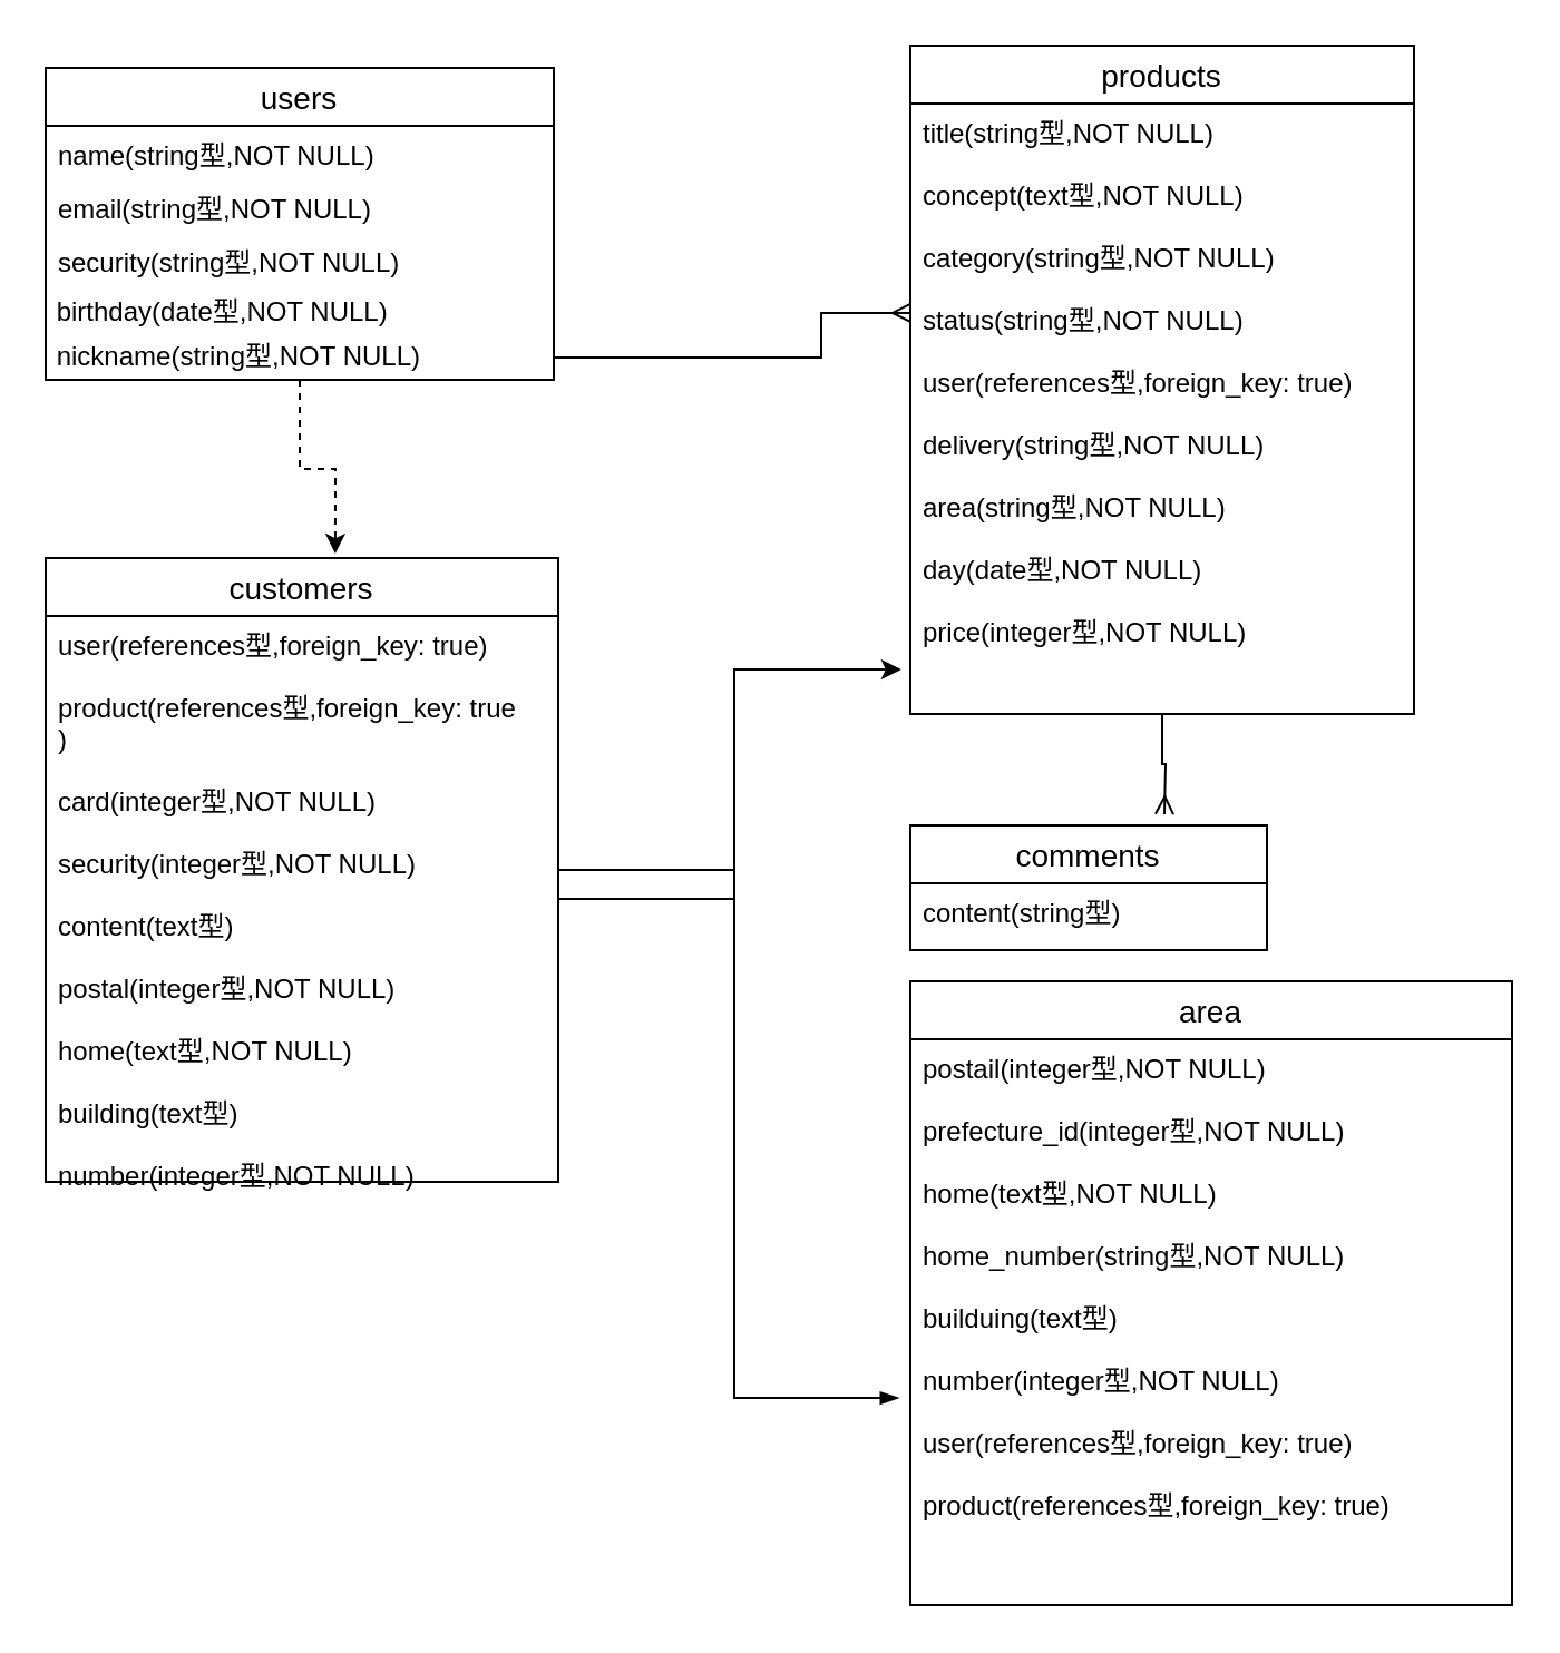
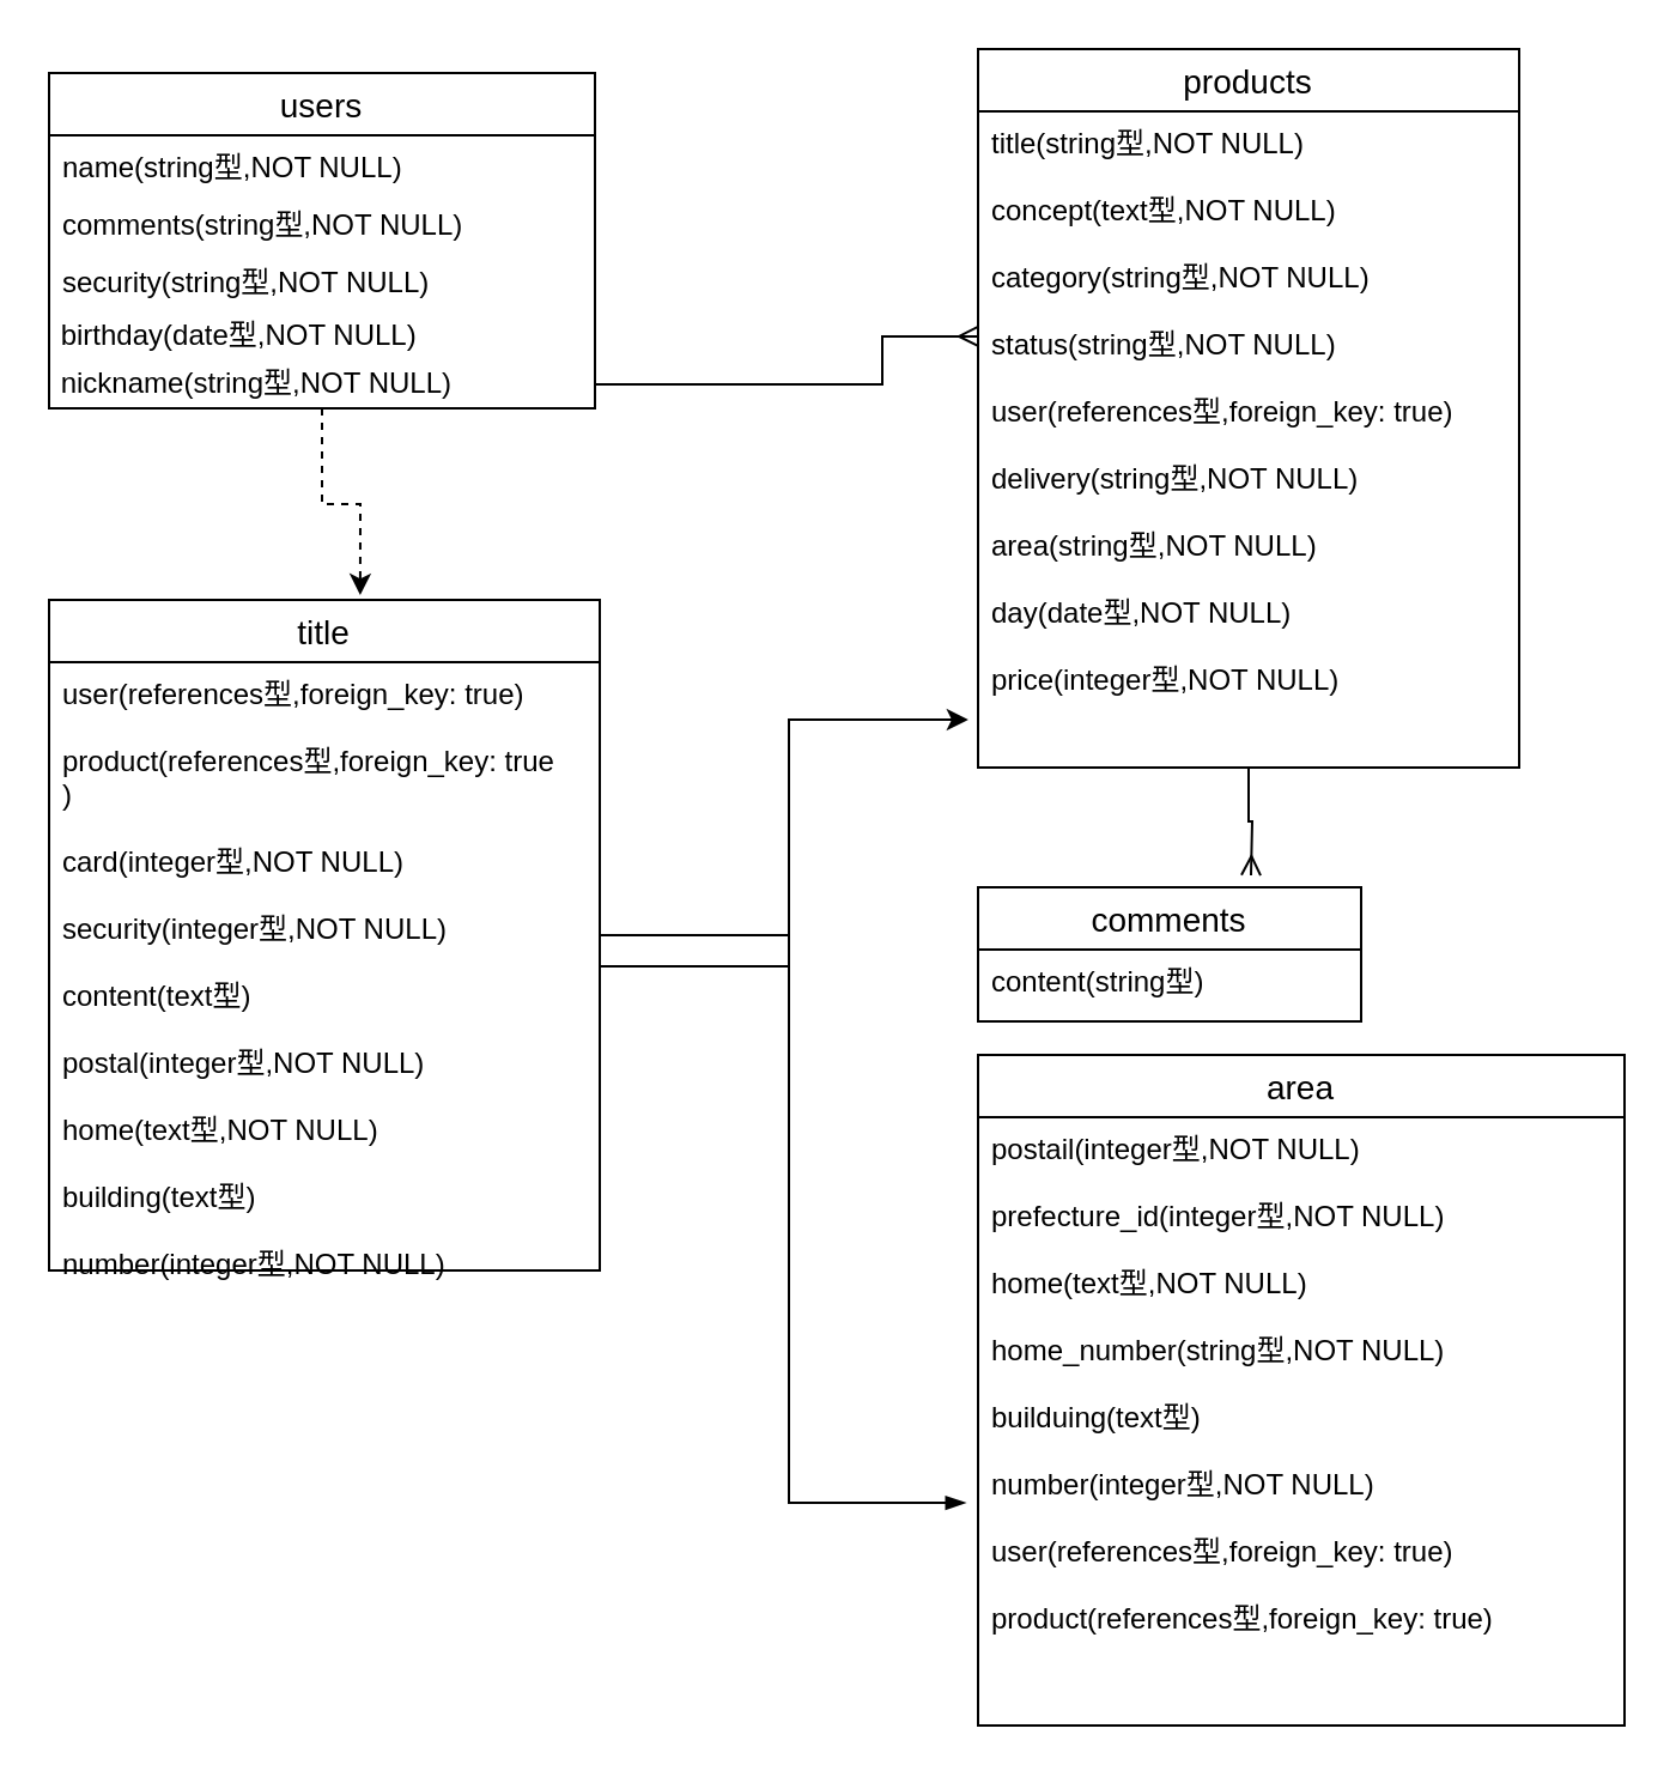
- <mxCell id="4" value="email(string型,NOT NULL)" style="text;strokeColor=none;fillColor=none;spacingLeft=4;spacingRight=4;overflow=hidden;rotatable=0;points=[[0,0.5],[1,0.5]];portConstraint=eastwest;fontSize=12;" vertex="1" parent="2"><mxGeometry y="50" width="228" height="24" as="geometry" /></mxCell>
+ <mxCell id="4" value="comments(string型,NOT NULL)" style="text;strokeColor=none;fillColor=none;spacingLeft=4;spacingRight=4;overflow=hidden;rotatable=0;points=[[0,0.5],[1,0.5]];portConstraint=eastwest;fontSize=12;" vertex="1" parent="2"><mxGeometry y="50" width="228" height="24" as="geometry" /></mxCell>
- <mxCell id="13" value="customers" style="swimlane;fontStyle=0;childLayout=stackLayout;horizontal=1;startSize=26;horizontalStack=0;resizeParent=1;resizeParentMax=0;resizeLast=0;collapsible=1;marginBottom=0;align=center;fontSize=14;" vertex="1" parent="1"><mxGeometry x="20" y="250" width="230" height="280" as="geometry" /></mxCell>
+ <mxCell id="13" value="title" style="swimlane;fontStyle=0;childLayout=stackLayout;horizontal=1;startSize=26;horizontalStack=0;resizeParent=1;resizeParentMax=0;resizeLast=0;collapsible=1;marginBottom=0;align=center;fontSize=14;" vertex="1" parent="1"><mxGeometry x="20" y="250" width="230" height="280" as="geometry" /></mxCell>
